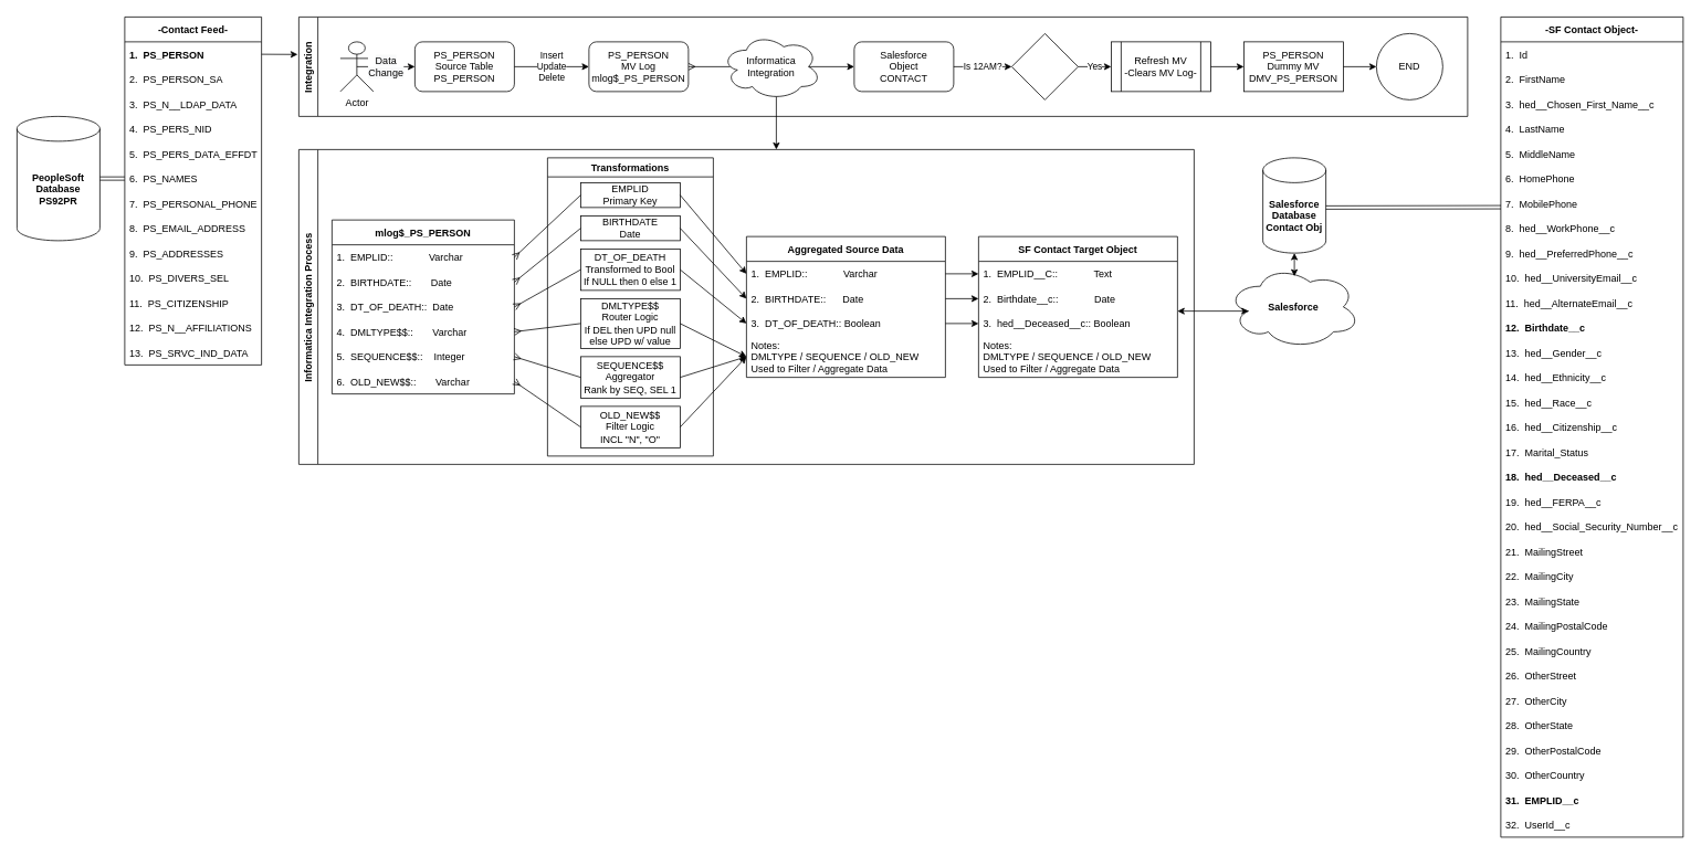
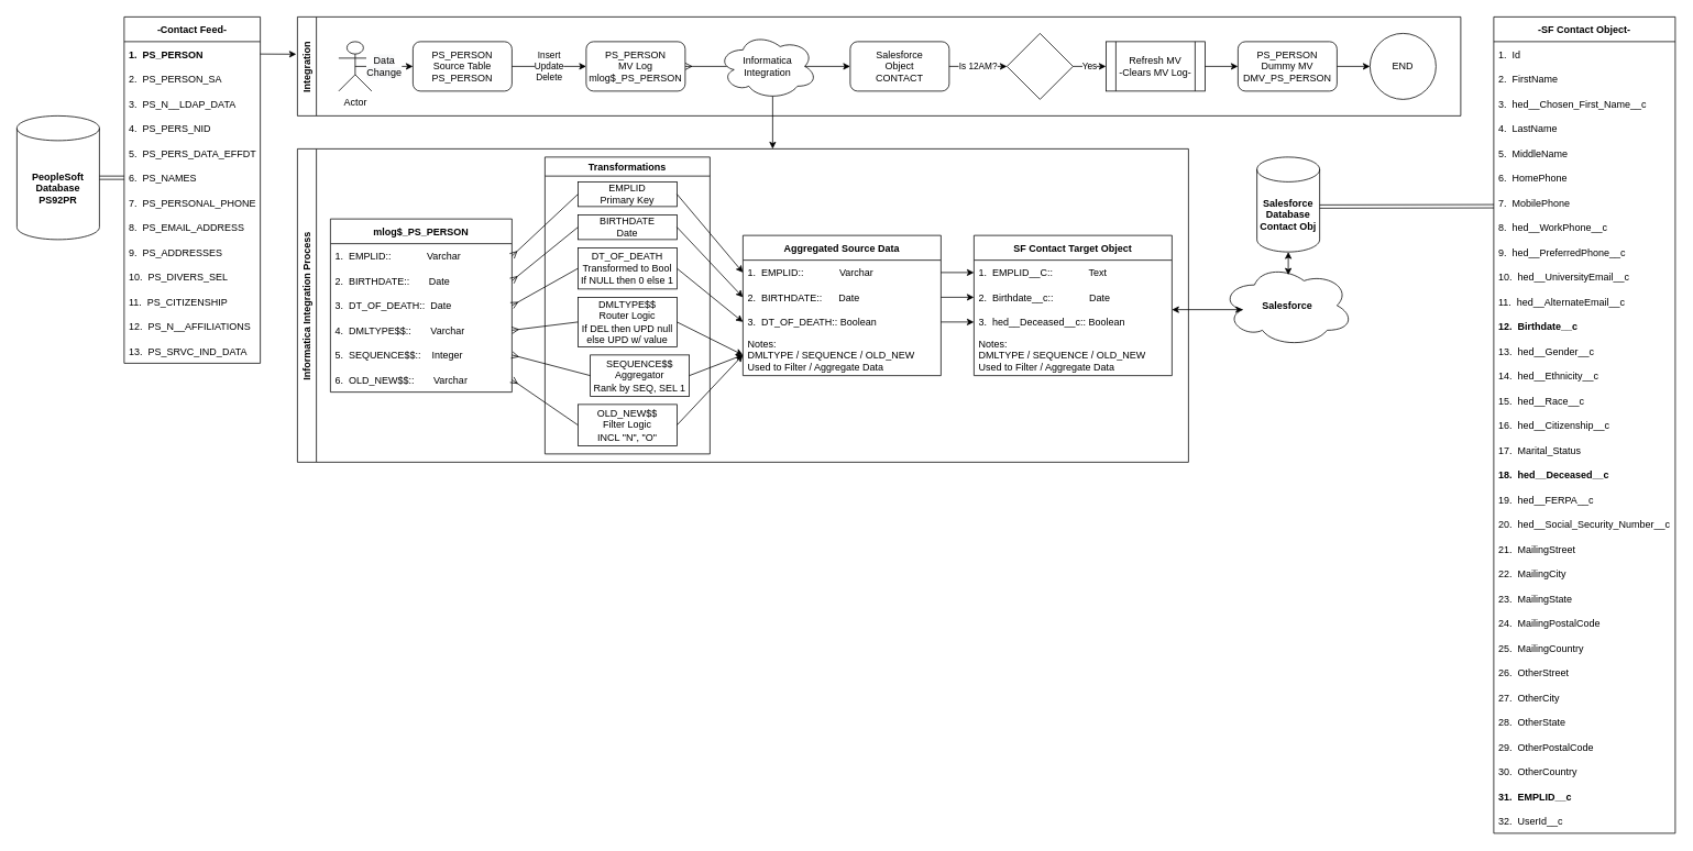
- <mxCell id="22" value="PS_PERSON&lt;br&gt;Dummy MV&lt;br&gt;DMV_PS_PERSON" style="whiteSpace=wrap;html=1;container=0;rounded=0;" parent="20" vertex="1"><mxGeometry x="1090" y="10" width="120" height="60" as="geometry" /></mxCell>
+ <mxCell id="22" value="PS_PERSON&lt;br&gt;Dummy MV&lt;br&gt;DMV_PS_PERSON" style="rounded=1;whiteSpace=wrap;html=1;container=0;" parent="20" vertex="1"><mxGeometry x="1090" y="10" width="120" height="60" as="geometry" /></mxCell>
- <mxCell id="74" value="SEQUENCE$$&lt;br&gt;Aggregator&lt;br&gt;Rank by SEQ, SEL 1" style="rounded=0;whiteSpace=wrap;html=1;container=0;" parent="39" vertex="1"><mxGeometry x="340" y="250" width="120" height="50" as="geometry" /></mxCell>
+ <mxCell id="74" value="SEQUENCE$$&lt;br&gt;Aggregator&lt;br&gt;Rank by SEQ, SEL 1" style="rounded=0;whiteSpace=wrap;html=1;container=0;" parent="39" vertex="1"><mxGeometry x="355" y="250" width="120" height="50" as="geometry" /></mxCell>
